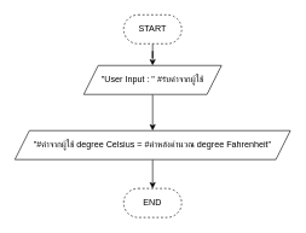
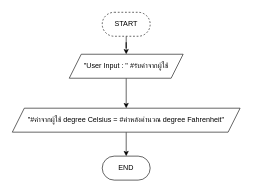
- <mxCell id="8" value="END" style="rounded=1;whiteSpace=wrap;html=1;arcSize=50;dashed=1;" parent="1" vertex="1"><mxGeometry x="170" y="260" width="80" height="40" as="geometry" /></mxCell>
+ <mxCell id="8" value="END" style="rounded=1;whiteSpace=wrap;html=1;arcSize=50;" parent="1" vertex="1"><mxGeometry x="170" y="260" width="80" height="40" as="geometry" /></mxCell>
